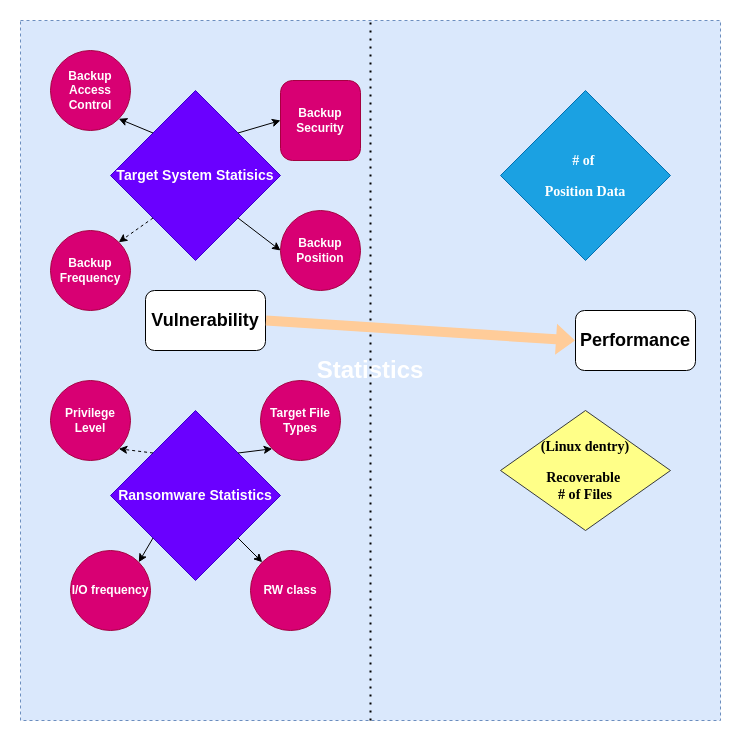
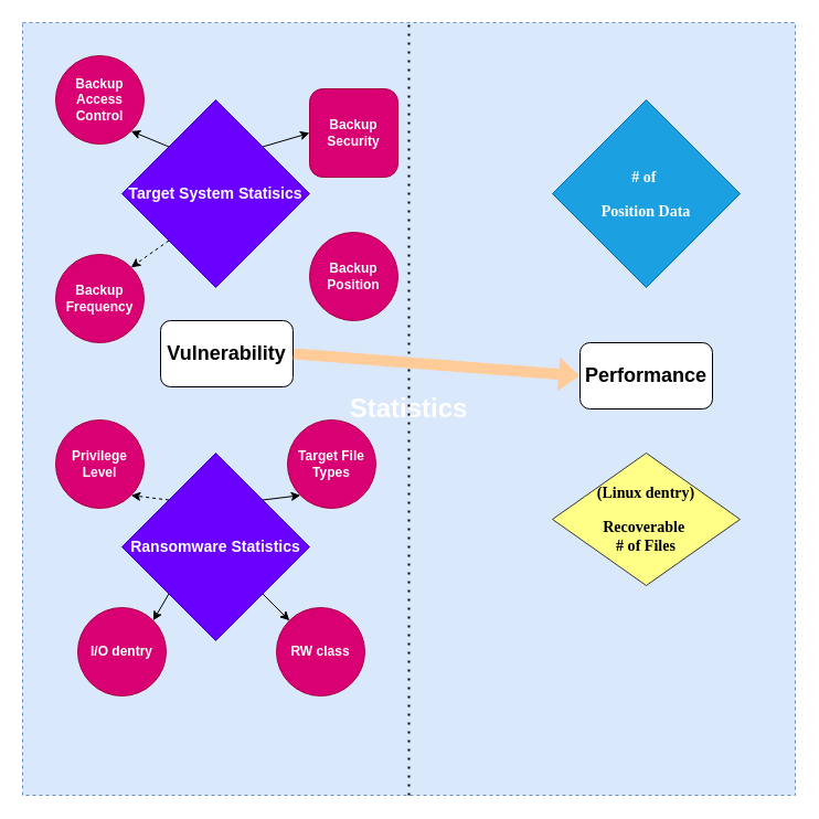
- <mxCell id="13" value="" style="endArrow=classic;html=1;rounded=0;exitX=1;exitY=1;exitDx=0;exitDy=0;entryX=0;entryY=0.5;entryDx=0;entryDy=0;" edge="1" parent="1" source="6" target="14"><mxGeometry width="50" height="50" relative="1" as="geometry"><mxPoint x="260" y="260" as="sourcePoint" /><mxPoint x="310" y="210" as="targetPoint" /></mxGeometry></mxCell>
- <mxCell id="11" value="&lt;h2&gt;Performance&lt;/h2&gt;" style="rounded=1;whiteSpace=wrap;html=1;" vertex="1" parent="1"><mxGeometry x="575" y="310" width="120" height="60" as="geometry" /></mxCell>
+ <mxCell id="11" value="&lt;h2&gt;Performance&lt;/h2&gt;" style="rounded=1;whiteSpace=wrap;html=1;" vertex="1" parent="1"><mxGeometry x="525" y="310" width="120" height="60" as="geometry" /></mxCell>
- <mxCell id="23" value="&lt;h4&gt;I/O frequency&lt;/h4&gt;" style="ellipse;whiteSpace=wrap;html=1;aspect=fixed;fillColor=#d80073;fontColor=#ffffff;strokeColor=#A50040;" vertex="1" parent="1"><mxGeometry x="70" y="550" width="80" height="80" as="geometry" /></mxCell>
+ <mxCell id="23" value="&lt;h4&gt;I/O dentry&lt;/h4&gt;" style="ellipse;whiteSpace=wrap;html=1;aspect=fixed;fillColor=#d80073;fontColor=#ffffff;strokeColor=#A50040;" vertex="1" parent="1"><mxGeometry x="70" y="550" width="80" height="80" as="geometry" /></mxCell>
